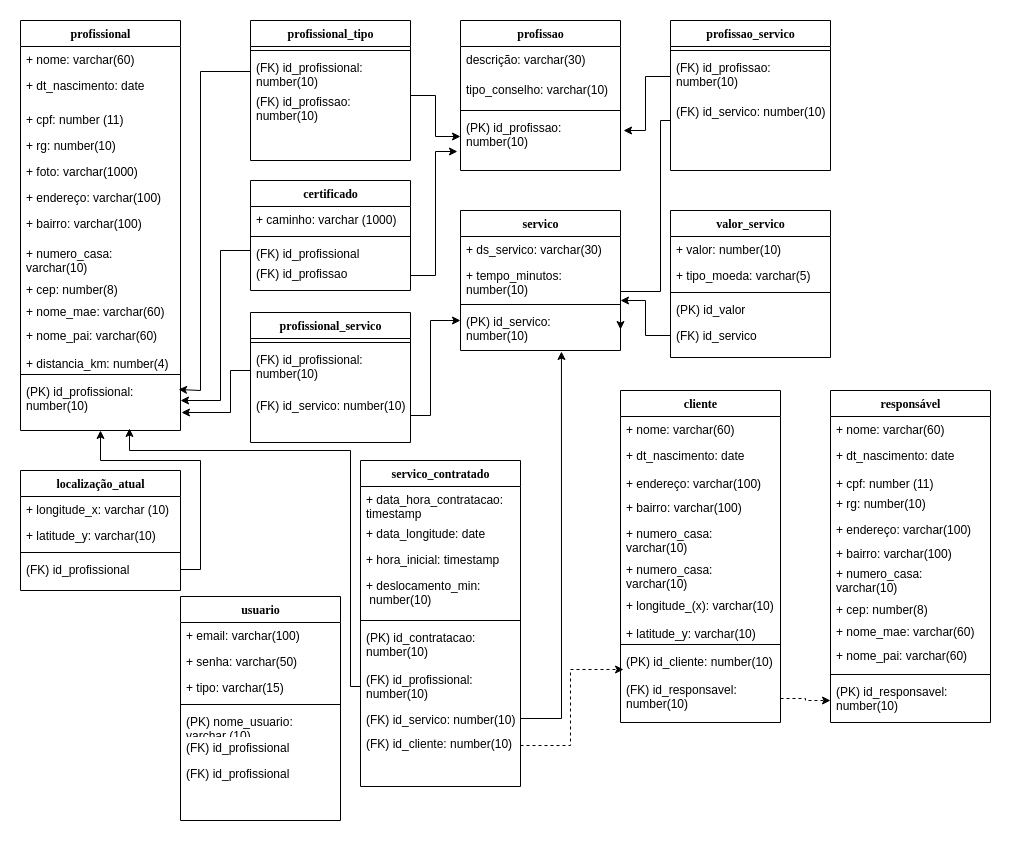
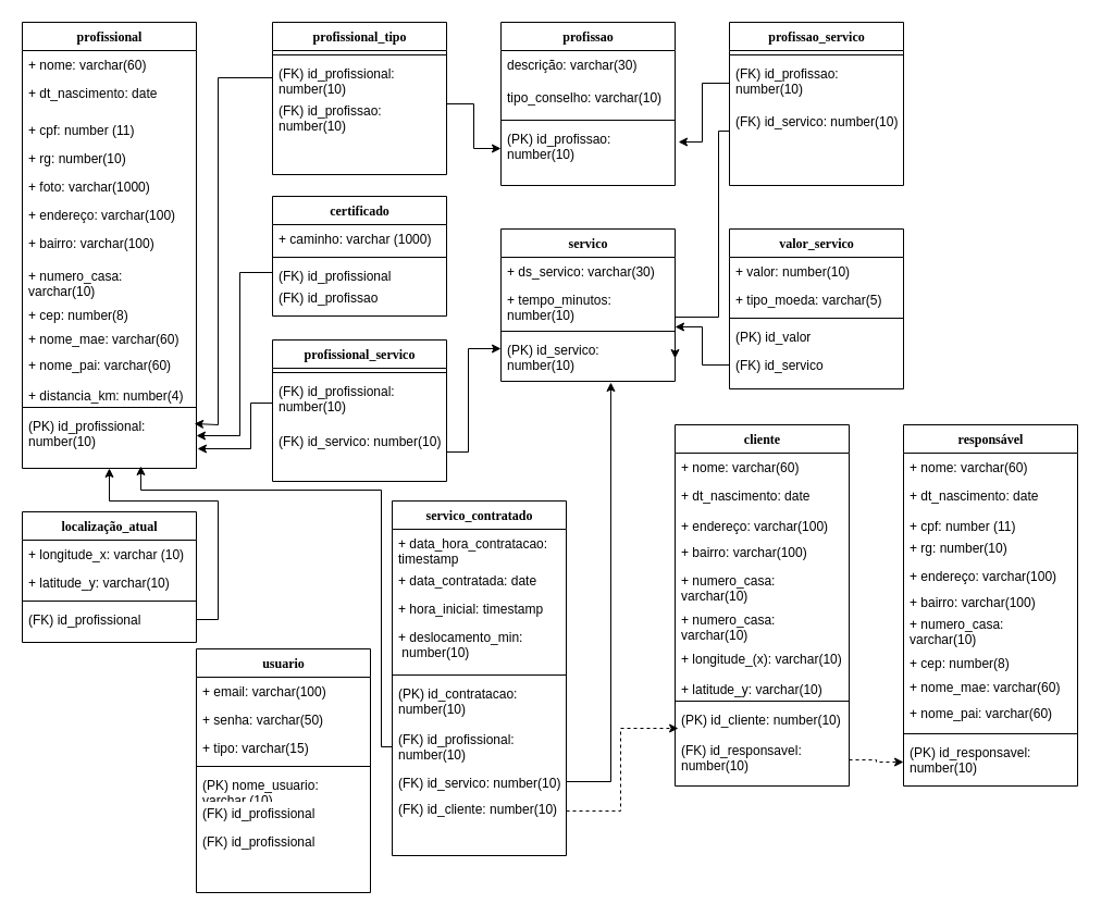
- <mxCell id="100" style="edgeStyle=orthogonalEdgeStyle;rounded=0;orthogonalLoop=1;jettySize=auto;html=1;entryX=-0.019;entryY=0.841;entryDx=0;entryDy=0;entryPerimeter=0;" edge="1" parent="1" source="98" target="21"><mxGeometry relative="1" as="geometry" /></mxCell>
- <mxCell id="39" value="+ data_longitude: date" style="text;html=1;strokeColor=none;fillColor=none;align=left;verticalAlign=top;spacingLeft=4;spacingRight=4;whiteSpace=wrap;overflow=hidden;rotatable=0;points=[[0,0.5],[1,0.5]];portConstraint=eastwest;" parent="37" vertex="1"><mxGeometry y="60" width="160" height="26" as="geometry" /></mxCell>
+ <mxCell id="39" value="+ data_contratada: date" style="text;html=1;strokeColor=none;fillColor=none;align=left;verticalAlign=top;spacingLeft=4;spacingRight=4;whiteSpace=wrap;overflow=hidden;rotatable=0;points=[[0,0.5],[1,0.5]];portConstraint=eastwest;" parent="37" vertex="1"><mxGeometry y="60" width="160" height="26" as="geometry" /></mxCell>
